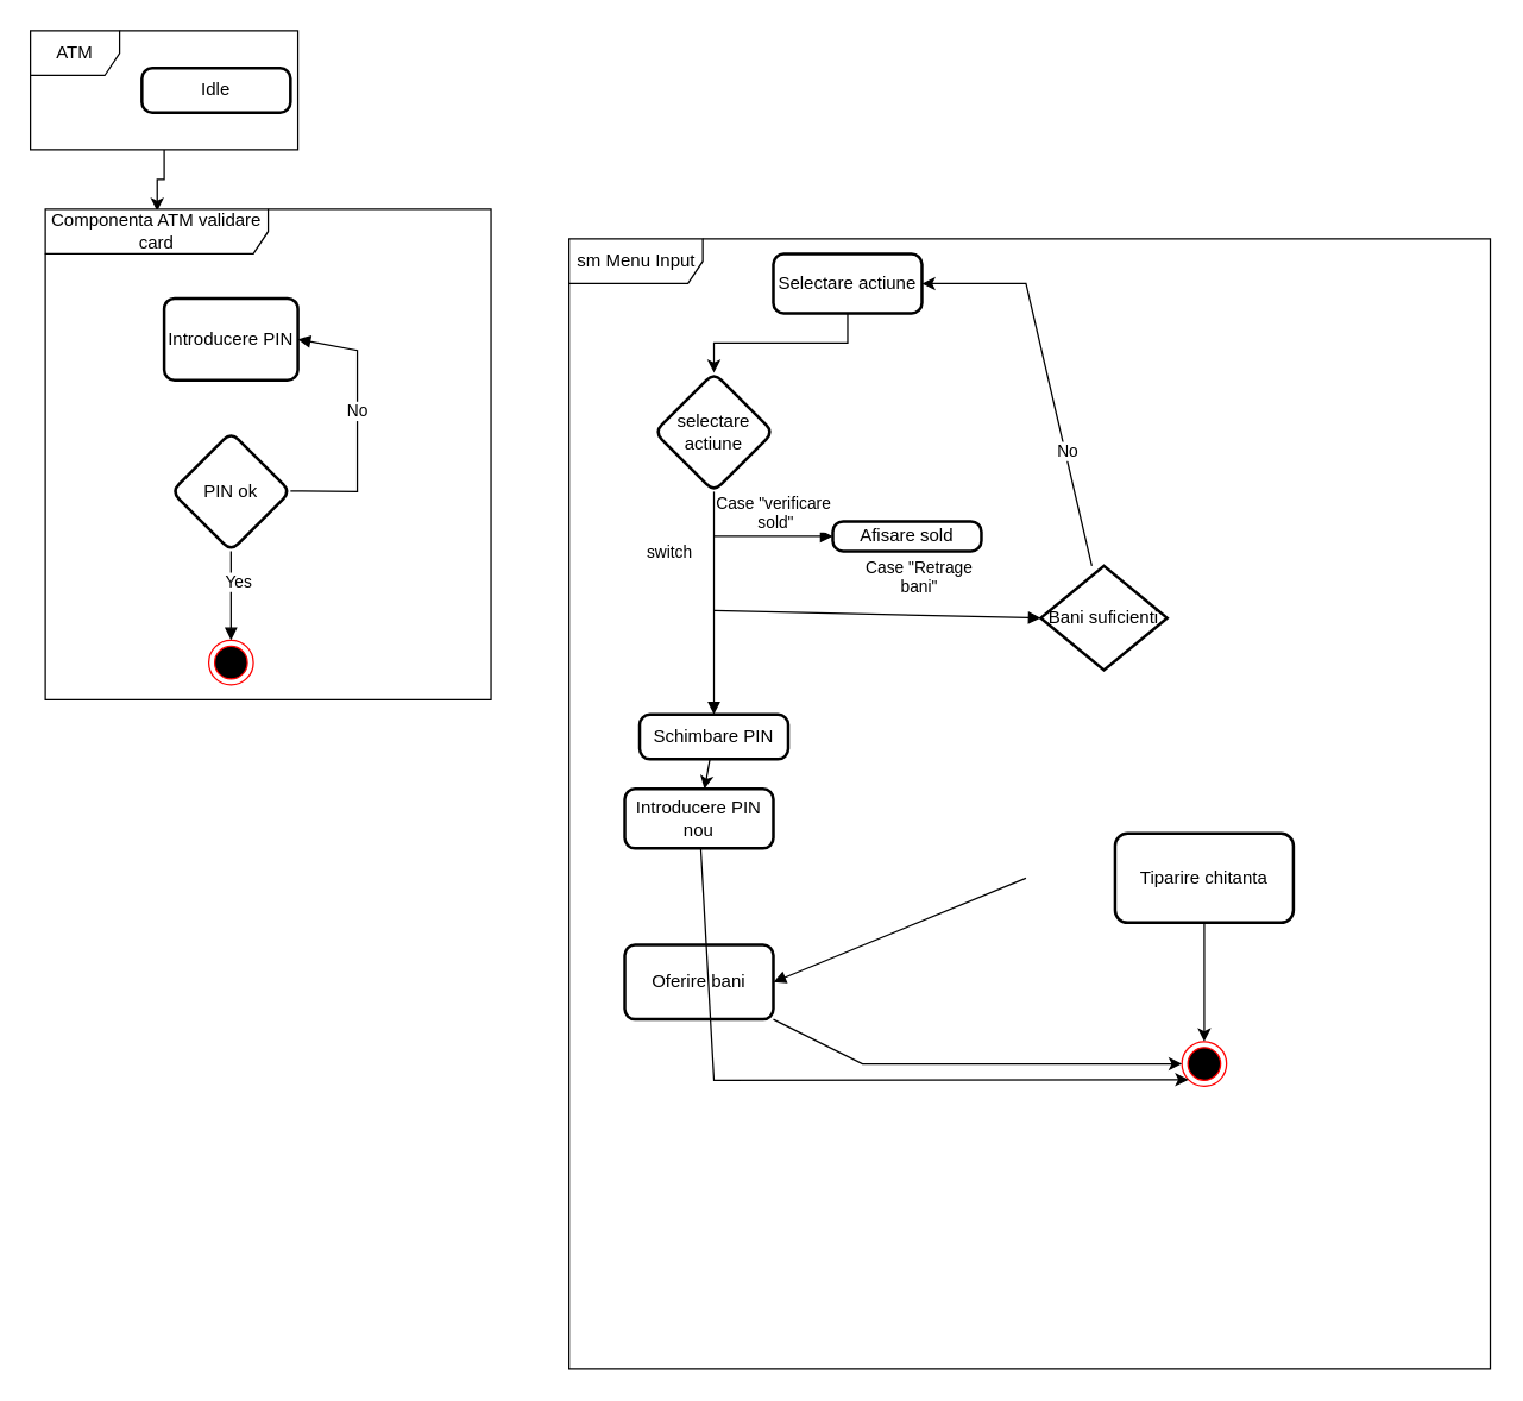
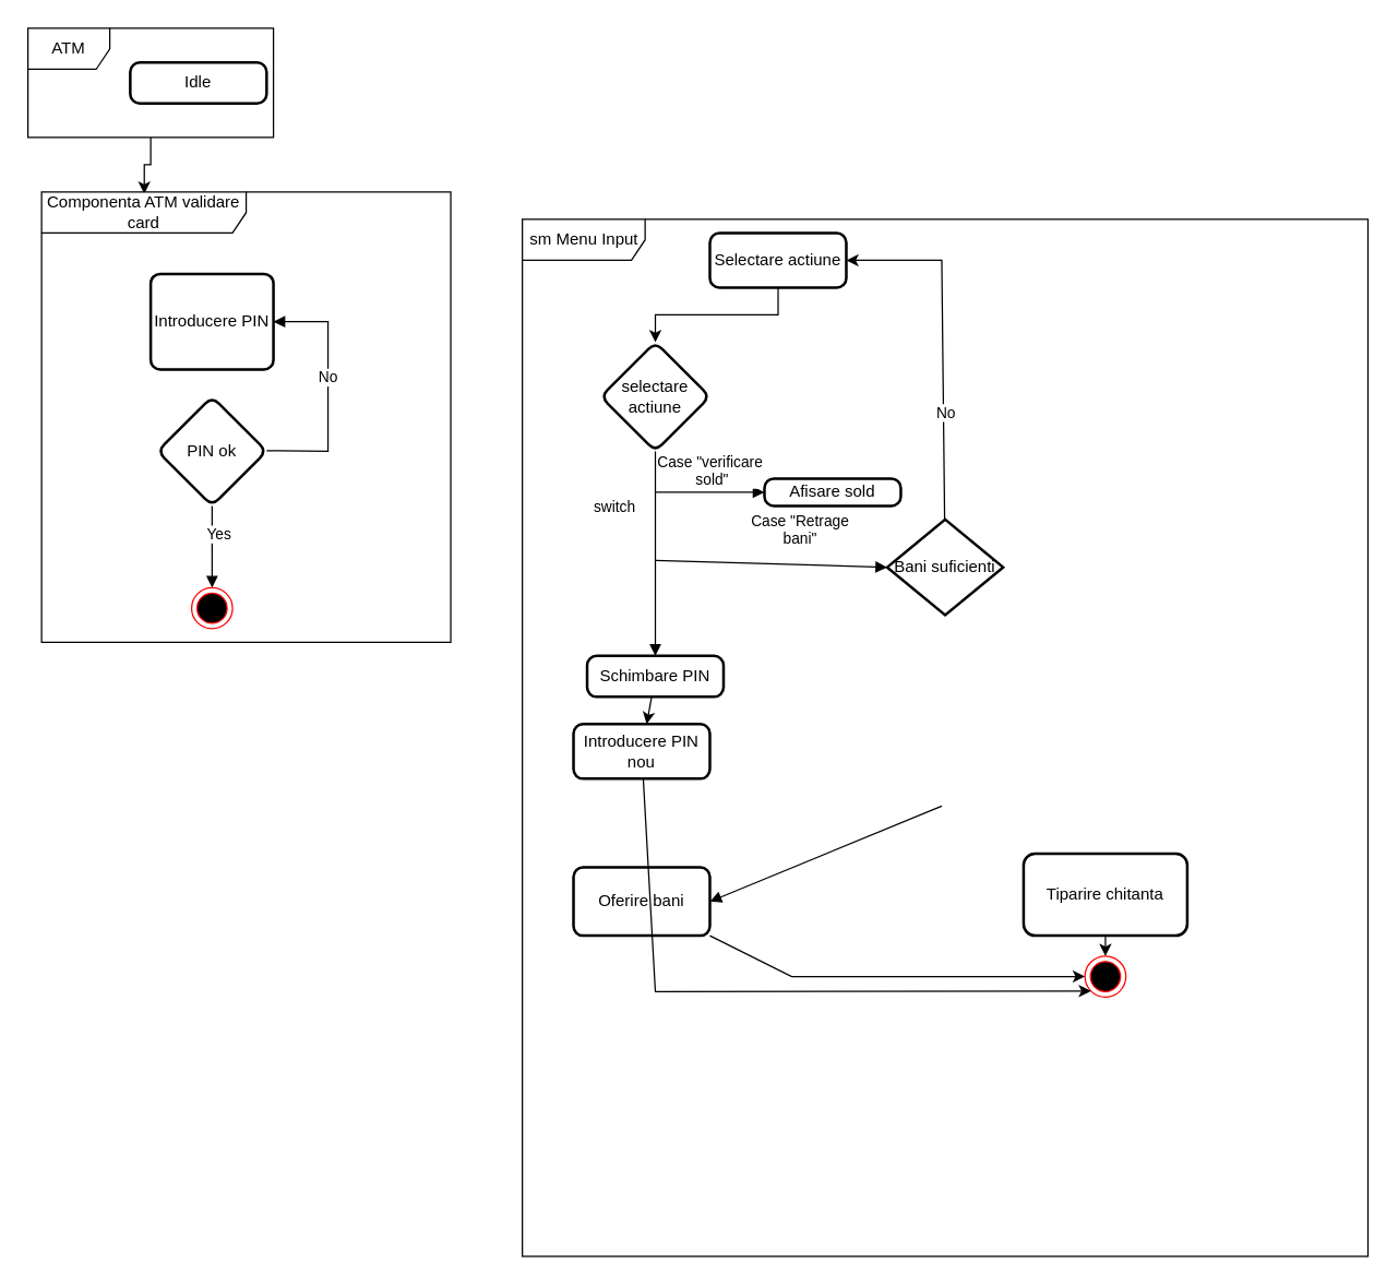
- <mxCell id="7" value="Introducere PIN" style="rounded=1;whiteSpace=wrap;html=1;absoluteArcSize=1;arcSize=14;strokeWidth=2;" vertex="1" parent="1"><mxGeometry x="110" y="200" width="90" height="55" as="geometry" /></mxCell>
+ <mxCell id="7" value="Introducere PIN" style="rounded=1;whiteSpace=wrap;html=1;absoluteArcSize=1;arcSize=14;strokeWidth=2;" vertex="1" parent="1"><mxGeometry x="110" y="200" width="90" height="70" as="geometry" /></mxCell>
- <mxCell id="21" value="Bani suficienti" style="strokeWidth=2;html=1;shape=mxgraph.flowchart.decision;whiteSpace=wrap;" vertex="1" parent="1"><mxGeometry x="700" y="380" width="85" height="70" as="geometry" /></mxCell>
+ <mxCell id="21" value="Bani suficienti" style="strokeWidth=2;html=1;shape=mxgraph.flowchart.decision;whiteSpace=wrap;" vertex="1" parent="1"><mxGeometry x="650" y="380" width="85" height="70" as="geometry" /></mxCell>
- <mxCell id="23" value="Tiparire chitanta" style="whiteSpace=wrap;html=1;rounded=1;arcSize=14;strokeWidth=2;" vertex="1" parent="1"><mxGeometry x="750" y="560" width="120" height="60" as="geometry" /></mxCell>
+ <mxCell id="23" value="Tiparire chitanta" style="whiteSpace=wrap;html=1;rounded=1;arcSize=14;strokeWidth=2;" vertex="1" parent="1"><mxGeometry x="750" y="625" width="120" height="60" as="geometry" /></mxCell>
